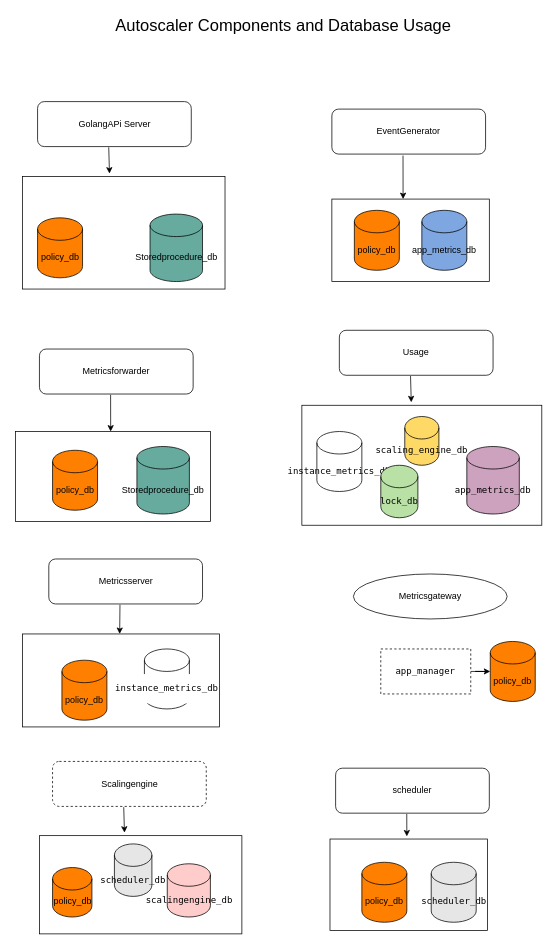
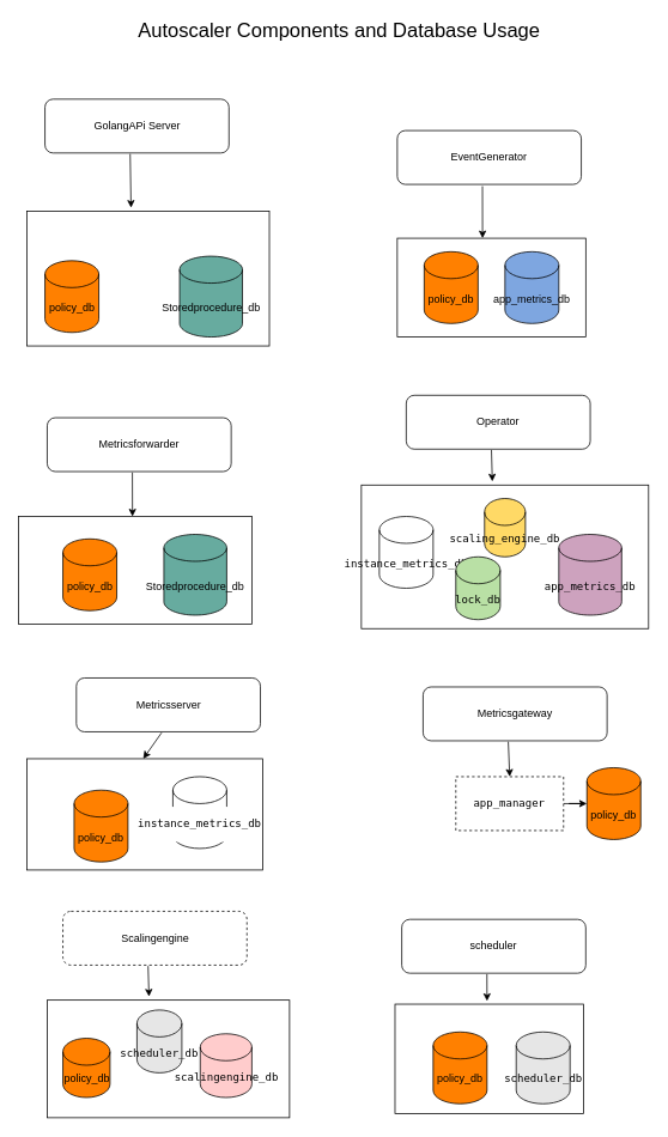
- <mxCell id="4" value="GolangAPi Server" style="rounded=1;whiteSpace=wrap;html=1;" vertex="1" parent="1"><mxGeometry x="49.5" y="135" width="205" height="60" as="geometry" /></mxCell>
+ <mxCell id="4" value="GolangAPi Server" style="rounded=1;whiteSpace=wrap;html=1;" vertex="1" parent="1"><mxGeometry x="49.5" y="110" width="205" height="60" as="geometry" /></mxCell>
- <mxCell id="18" value="Usage" style="rounded=1;whiteSpace=wrap;html=1;" vertex="1" parent="1"><mxGeometry x="452" y="440" width="205" height="60" as="geometry" /></mxCell>
+ <mxCell id="18" value="Operator" style="rounded=1;whiteSpace=wrap;html=1;" vertex="1" parent="1"><mxGeometry x="452" y="440" width="205" height="60" as="geometry" /></mxCell>
- <mxCell id="24" value="Metricsserver" style="rounded=1;whiteSpace=wrap;html=1;" vertex="1" parent="1"><mxGeometry x="64.5" y="745" width="205" height="60" as="geometry" /></mxCell>
+ <mxCell id="24" value="Metricsserver" style="rounded=1;whiteSpace=wrap;html=1;" vertex="1" parent="1"><mxGeometry x="84.5" y="755" width="205" height="60" as="geometry" /></mxCell>
- <mxCell id="28" value="Metricsgateway" style="ellipse;whiteSpace=wrap;html=1;" vertex="1" parent="1"><mxGeometry x="470.75" y="765" width="205" height="60" as="geometry" /></mxCell>
+ <mxCell id="28" value="Metricsgateway" style="rounded=1;whiteSpace=wrap;html=1;" vertex="1" parent="1"><mxGeometry x="470.75" y="765" width="205" height="60" as="geometry" /></mxCell>
+ <mxCell id="30" value="" style="endArrow=classic;html=1;rounded=0;fontColor=#000000;exitX=0.463;exitY=1.017;exitDx=0;exitDy=0;exitPerimeter=0;entryX=0.5;entryY=0;entryDx=0;entryDy=0;" edge="1" parent="1" source="28" target="32"><mxGeometry width="50" height="50" relative="1" as="geometry"><mxPoint x="753.25" y="915" as="sourcePoint" /><mxPoint x="565.25" y="865" as="targetPoint" /></mxGeometry></mxCell>
